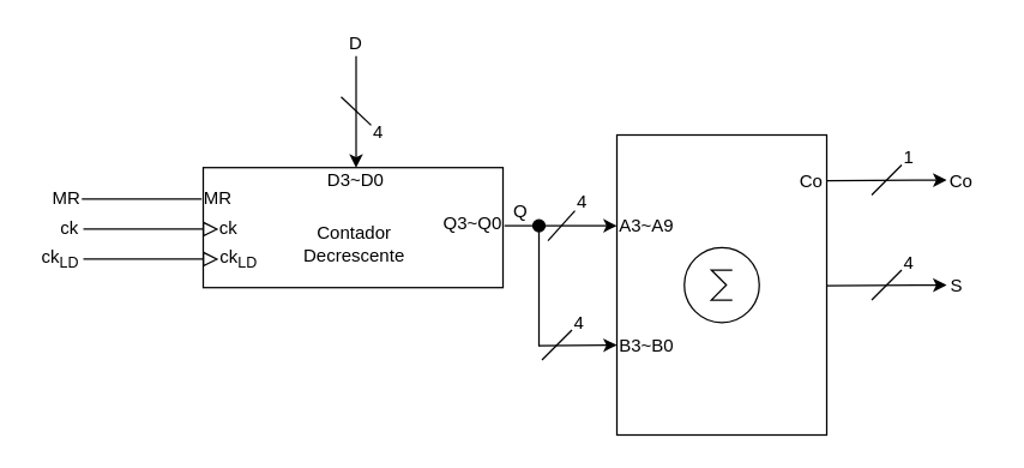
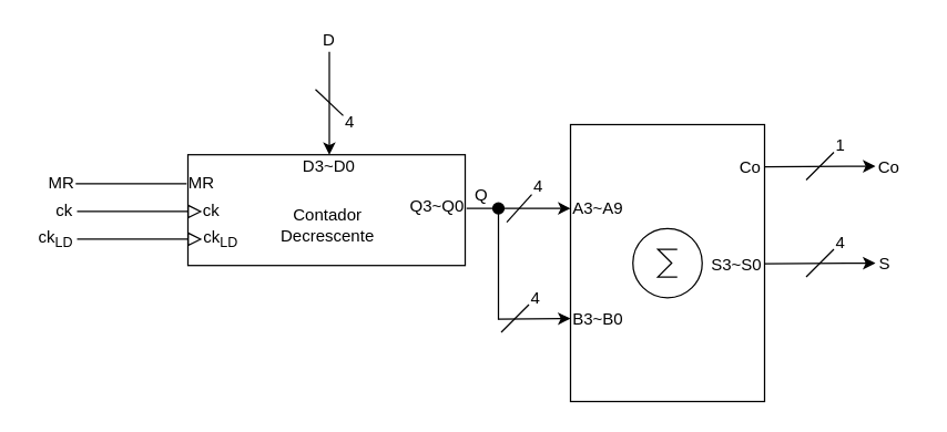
+ <mxCell id="51" value="&lt;div&gt;S3~S0&lt;/div&gt;" style="text;html=1;strokeColor=none;fillColor=none;align=center;verticalAlign=middle;whiteSpace=wrap;rounded=0;" vertex="1" parent="50"><mxGeometry y="16" width="40" height="20" as="geometry" /></mxCell>
